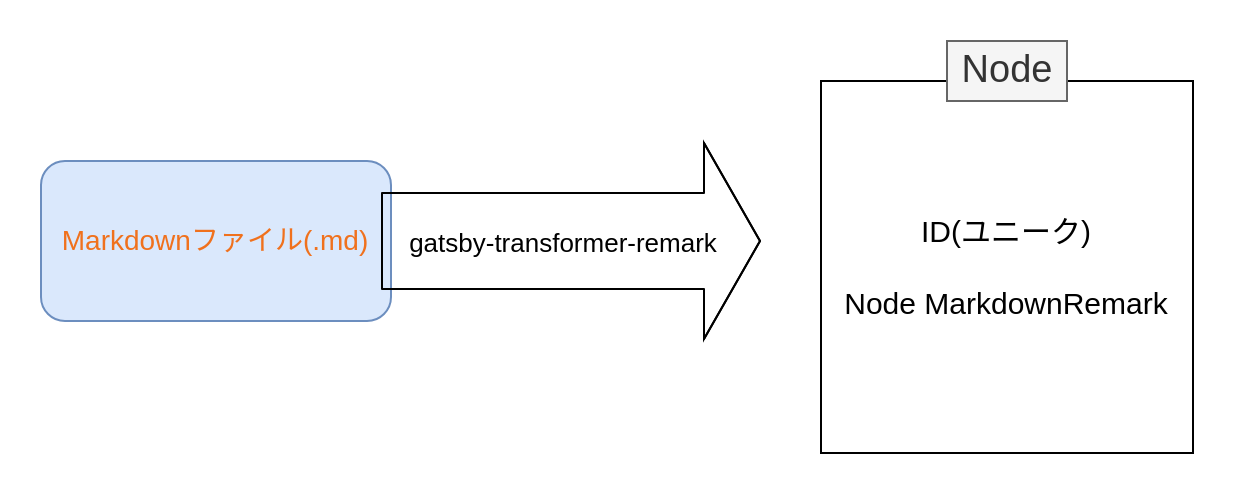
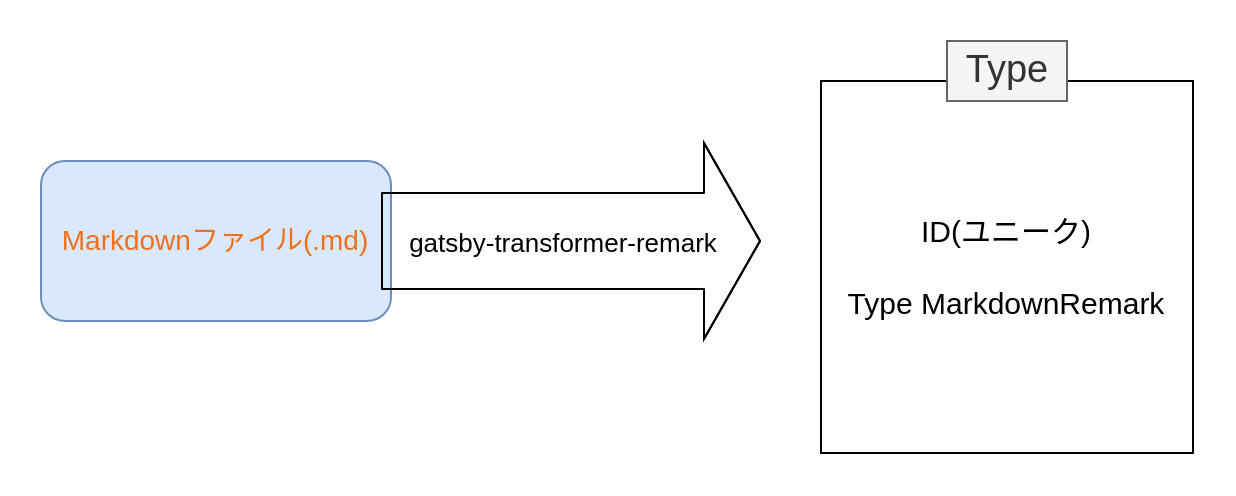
- <mxCell id="6" value="Node" style="text;html=1;align=center;verticalAlign=middle;resizable=0;points=[];autosize=1;fontSize=19;fillColor=#f5f5f5;strokeColor=#666666;fontColor=#333333;" vertex="1" parent="1"><mxGeometry x="473" y="20" width="60" height="30" as="geometry" /></mxCell>
+ <mxCell id="6" value="Type" style="text;html=1;align=center;verticalAlign=middle;resizable=0;points=[];autosize=1;fontSize=19;fillColor=#f5f5f5;strokeColor=#666666;fontColor=#333333;" vertex="1" parent="1"><mxGeometry x="473" y="20" width="60" height="30" as="geometry" /></mxCell>
- <mxCell id="5" value="&lt;font style=&quot;font-size: 15px&quot;&gt;ID(ユニーク)&lt;br&gt;&lt;br&gt;Node MarkdownRemark&lt;/font&gt;" style="whiteSpace=wrap;html=1;aspect=fixed;fontSize=13;" vertex="1" parent="1"><mxGeometry x="410" y="40" width="186" height="186" as="geometry" /></mxCell>
+ <mxCell id="5" value="&lt;font style=&quot;font-size: 15px&quot;&gt;ID(ユニーク)&lt;br&gt;&lt;br&gt;Type MarkdownRemark&lt;/font&gt;" style="whiteSpace=wrap;html=1;aspect=fixed;fontSize=13;" vertex="1" parent="1"><mxGeometry x="410" y="40" width="186" height="186" as="geometry" /></mxCell>
